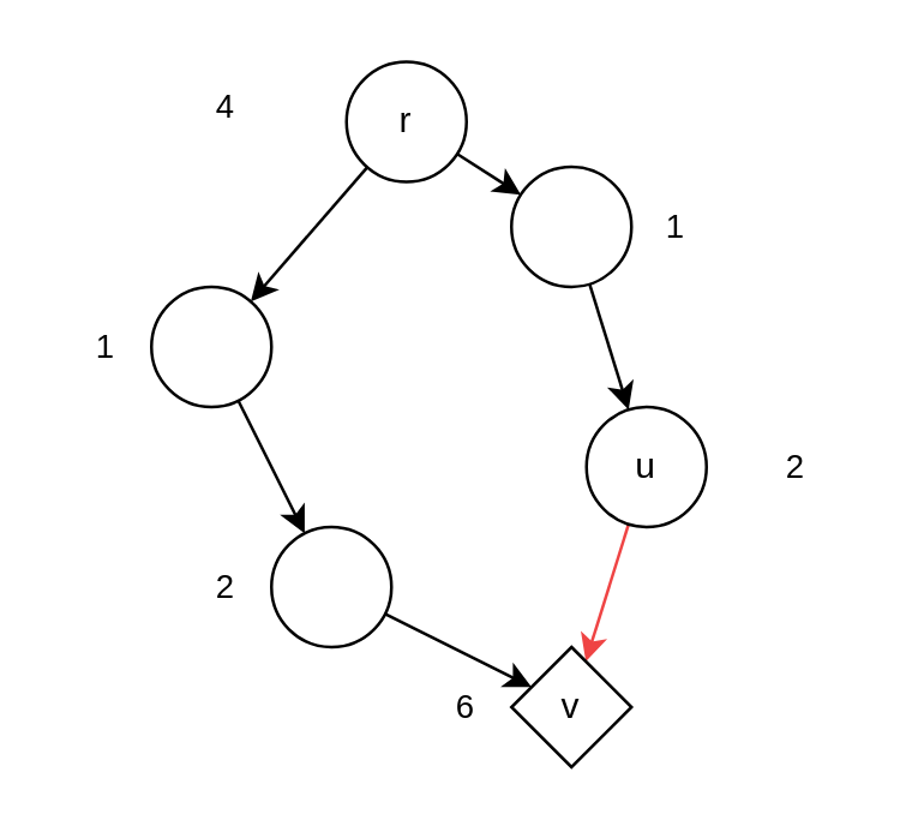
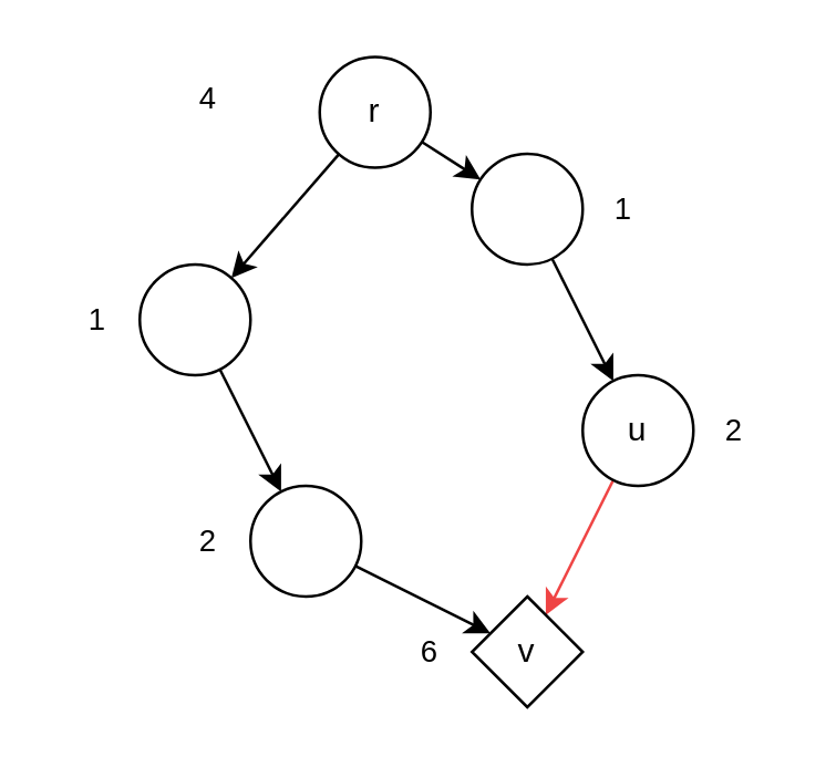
- <mxCell id="11" value="u" style="ellipse;whiteSpace=wrap;html=1;aspect=fixed;fillColor=none;" parent="1" vertex="1"><mxGeometry x="195" y="135" width="40" height="40" as="geometry" /></mxCell>
+ <mxCell id="11" value="u" style="ellipse;whiteSpace=wrap;html=1;aspect=fixed;fillColor=none;" parent="1" vertex="1"><mxGeometry x="210" y="135" width="40" height="40" as="geometry" /></mxCell>
